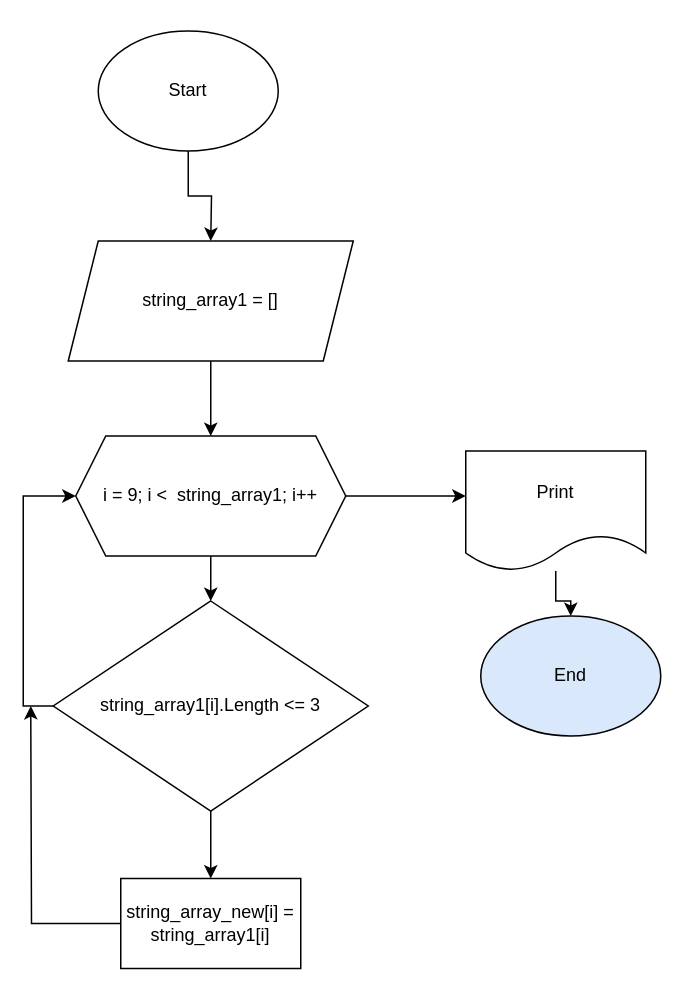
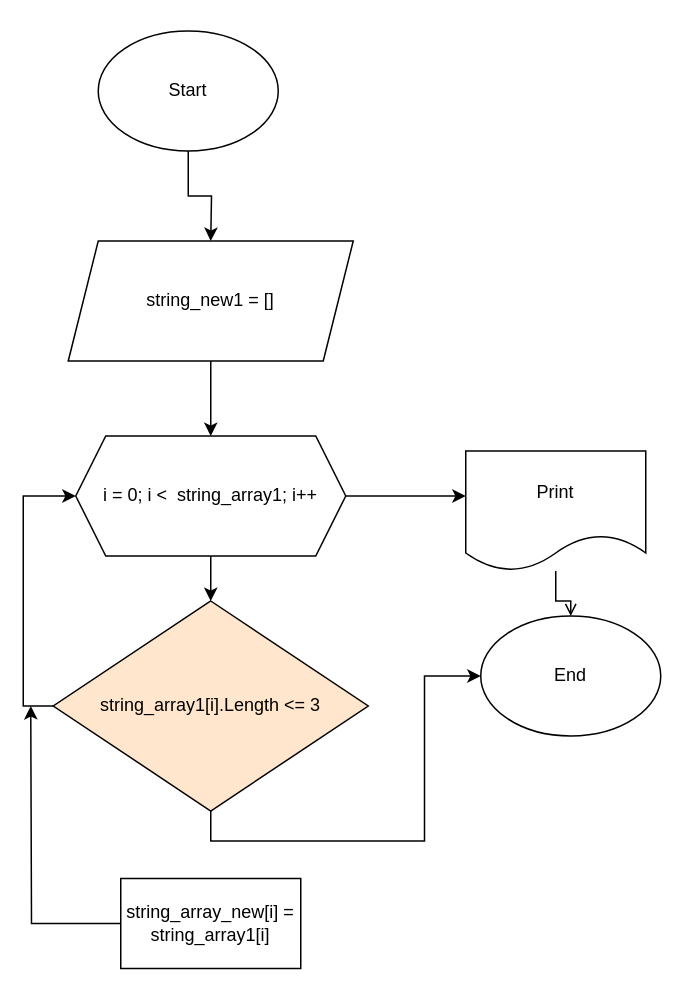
- <mxCell id="5" value="string_array1 = []&lt;br&gt;" style="shape=parallelogram;perimeter=parallelogramPerimeter;whiteSpace=wrap;html=1;fixedSize=1;" vertex="1" parent="1"><mxGeometry x="45" y="160" width="190" height="80" as="geometry" /></mxCell>
+ <mxCell id="5" value="string_new1 = []&lt;br&gt;" style="shape=parallelogram;perimeter=parallelogramPerimeter;whiteSpace=wrap;html=1;fixedSize=1;" vertex="1" parent="1"><mxGeometry x="45" y="160" width="190" height="80" as="geometry" /></mxCell>
- <mxCell id="8" value="i = 9; i &amp;lt;&amp;nbsp; string_array1; i++" style="shape=hexagon;perimeter=hexagonPerimeter2;whiteSpace=wrap;html=1;fixedSize=1;" vertex="1" parent="1"><mxGeometry x="50" y="290" width="180" height="80" as="geometry" /></mxCell>
+ <mxCell id="8" value="i = 0; i &amp;lt;&amp;nbsp; string_array1; i++" style="shape=hexagon;perimeter=hexagonPerimeter2;whiteSpace=wrap;html=1;fixedSize=1;" vertex="1" parent="1"><mxGeometry x="50" y="290" width="180" height="80" as="geometry" /></mxCell>
- <mxCell id="14" style="edgeStyle=orthogonalEdgeStyle;rounded=0;orthogonalLoop=1;jettySize=auto;html=1;entryX=0.5;entryY=0;entryDx=0;entryDy=0;" edge="1" parent="1" source="15" target="16"><mxGeometry relative="1" as="geometry" /></mxCell>
+ <mxCell id="14" style="edgeStyle=orthogonalEdgeStyle;rounded=0;orthogonalLoop=1;jettySize=auto;html=1;entryX=0.5;entryY=0;entryDx=0;entryDy=0;endArrow=open;" edge="1" parent="1" source="15" target="16"><mxGeometry relative="1" as="geometry" /></mxCell>
- <mxCell id="16" value="End" style="ellipse;whiteSpace=wrap;html=1;fillColor=#dae8fc;" vertex="1" parent="1"><mxGeometry x="320" y="410" width="120" height="80" as="geometry" /></mxCell>
+ <mxCell id="16" value="End" style="ellipse;whiteSpace=wrap;html=1;" vertex="1" parent="1"><mxGeometry x="320" y="410" width="120" height="80" as="geometry" /></mxCell>
- <mxCell id="11" value="string_array1[i].Length &amp;lt;= 3" style="rhombus;whiteSpace=wrap;html=1;" vertex="1" parent="1"><mxGeometry x="35" y="400" width="210" height="140" as="geometry" /></mxCell>
+ <mxCell id="11" value="string_array1[i].Length &amp;lt;= 3" style="rhombus;whiteSpace=wrap;html=1;fillColor=#ffe6cc;" vertex="1" parent="1"><mxGeometry x="35" y="400" width="210" height="140" as="geometry" /></mxCell>
- <mxCell id="9" style="edgeStyle=orthogonalEdgeStyle;rounded=0;orthogonalLoop=1;jettySize=auto;html=1;exitX=0.5;exitY=1;exitDx=0;exitDy=0;entryX=0.5;entryY=0;entryDx=0;entryDy=0;" edge="1" parent="1" source="11" target="13"><mxGeometry relative="1" as="geometry" /></mxCell>
+ <mxCell id="9" style="edgeStyle=orthogonalEdgeStyle;rounded=0;orthogonalLoop=1;jettySize=auto;html=1;exitX=0.5;exitY=1;exitDx=0;exitDy=0;" edge="1" parent="1" source="11" target="16"><mxGeometry relative="1" as="geometry" /></mxCell>
